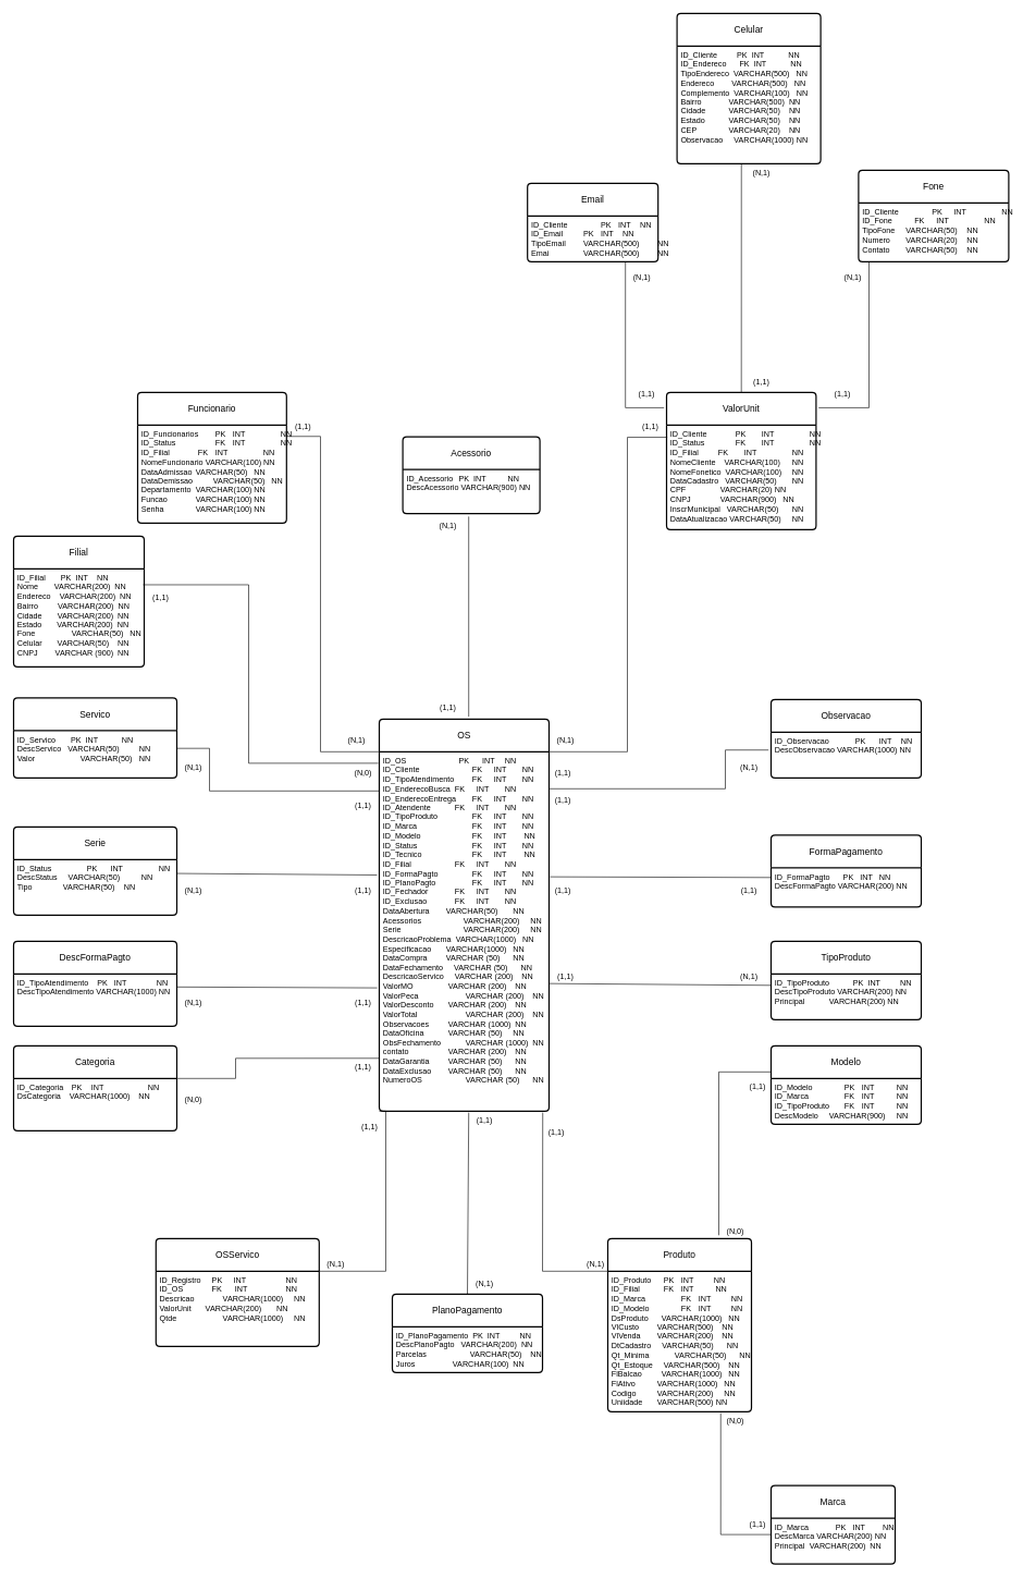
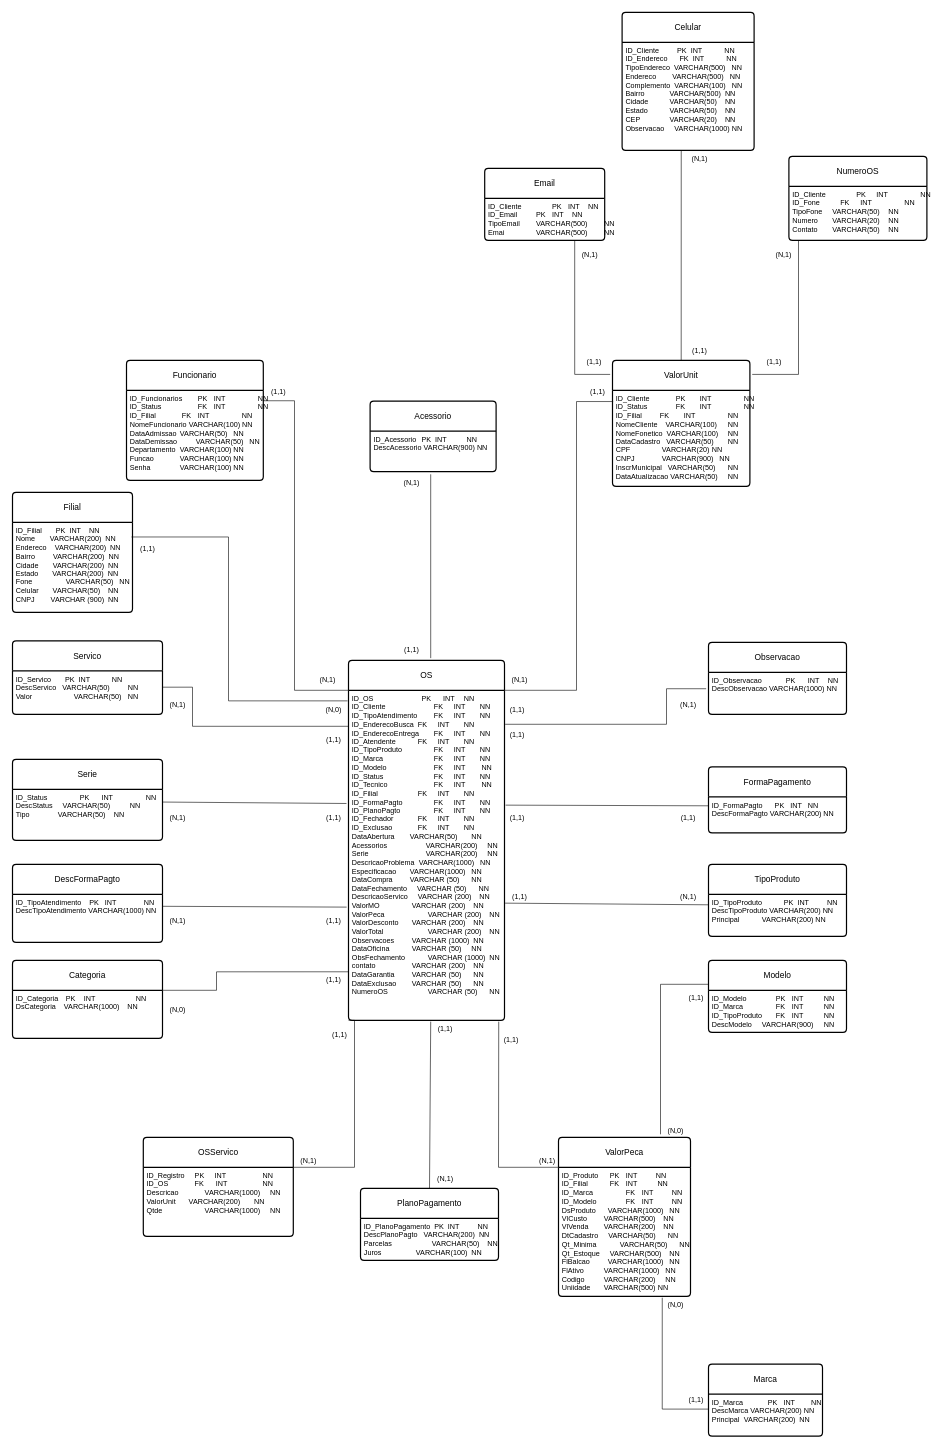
- <mxCell id="30" value="Fone" style="swimlane;childLayout=stackLayout;horizontal=1;startSize=50;horizontalStack=0;rounded=1;fontSize=14;fontStyle=0;strokeWidth=2;resizeParent=0;resizeLast=1;shadow=0;dashed=0;align=center;arcSize=4;whiteSpace=wrap;html=1;" vertex="1" parent="1"><mxGeometry x="1314" y="260" width="230" height="140" as="geometry" /></mxCell>
+ <mxCell id="30" value="NumeroOS" style="swimlane;childLayout=stackLayout;horizontal=1;startSize=50;horizontalStack=0;rounded=1;fontSize=14;fontStyle=0;strokeWidth=2;resizeParent=0;resizeLast=1;shadow=0;dashed=0;align=center;arcSize=4;whiteSpace=wrap;html=1;" vertex="1" parent="1"><mxGeometry x="1314" y="260" width="230" height="140" as="geometry" /></mxCell>
- <mxCell id="46" value="Produto" style="swimlane;childLayout=stackLayout;horizontal=1;startSize=50;horizontalStack=0;rounded=1;fontSize=14;fontStyle=0;strokeWidth=2;resizeParent=0;resizeLast=1;shadow=0;dashed=0;align=center;arcSize=4;whiteSpace=wrap;html=1;" vertex="1" parent="1"><mxGeometry x="930" y="1895" width="220" height="265" as="geometry" /></mxCell>
+ <mxCell id="46" value="ValorPeca" style="swimlane;childLayout=stackLayout;horizontal=1;startSize=50;horizontalStack=0;rounded=1;fontSize=14;fontStyle=0;strokeWidth=2;resizeParent=0;resizeLast=1;shadow=0;dashed=0;align=center;arcSize=4;whiteSpace=wrap;html=1;" vertex="1" parent="1"><mxGeometry x="930" y="1895" width="220" height="265" as="geometry" /></mxCell>
